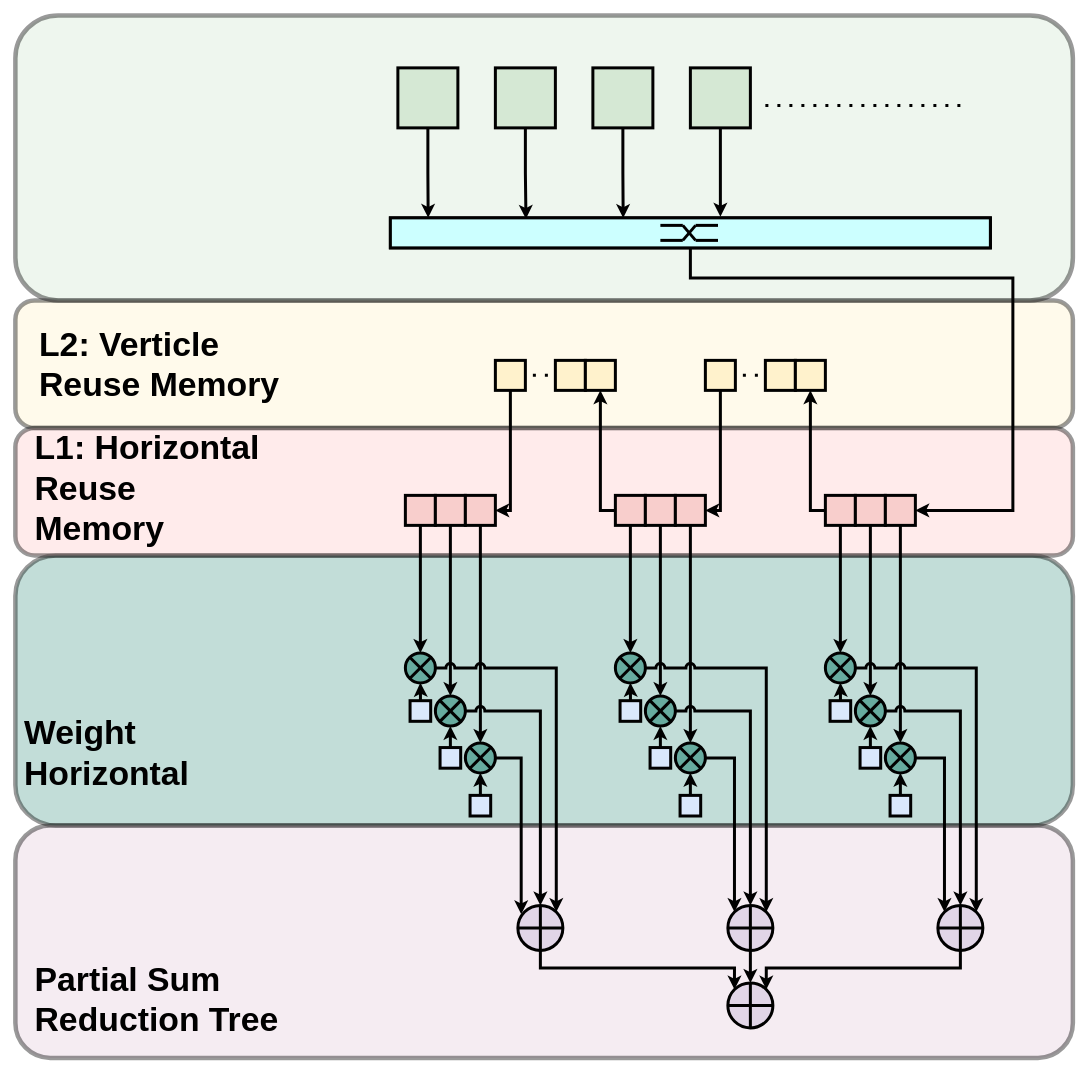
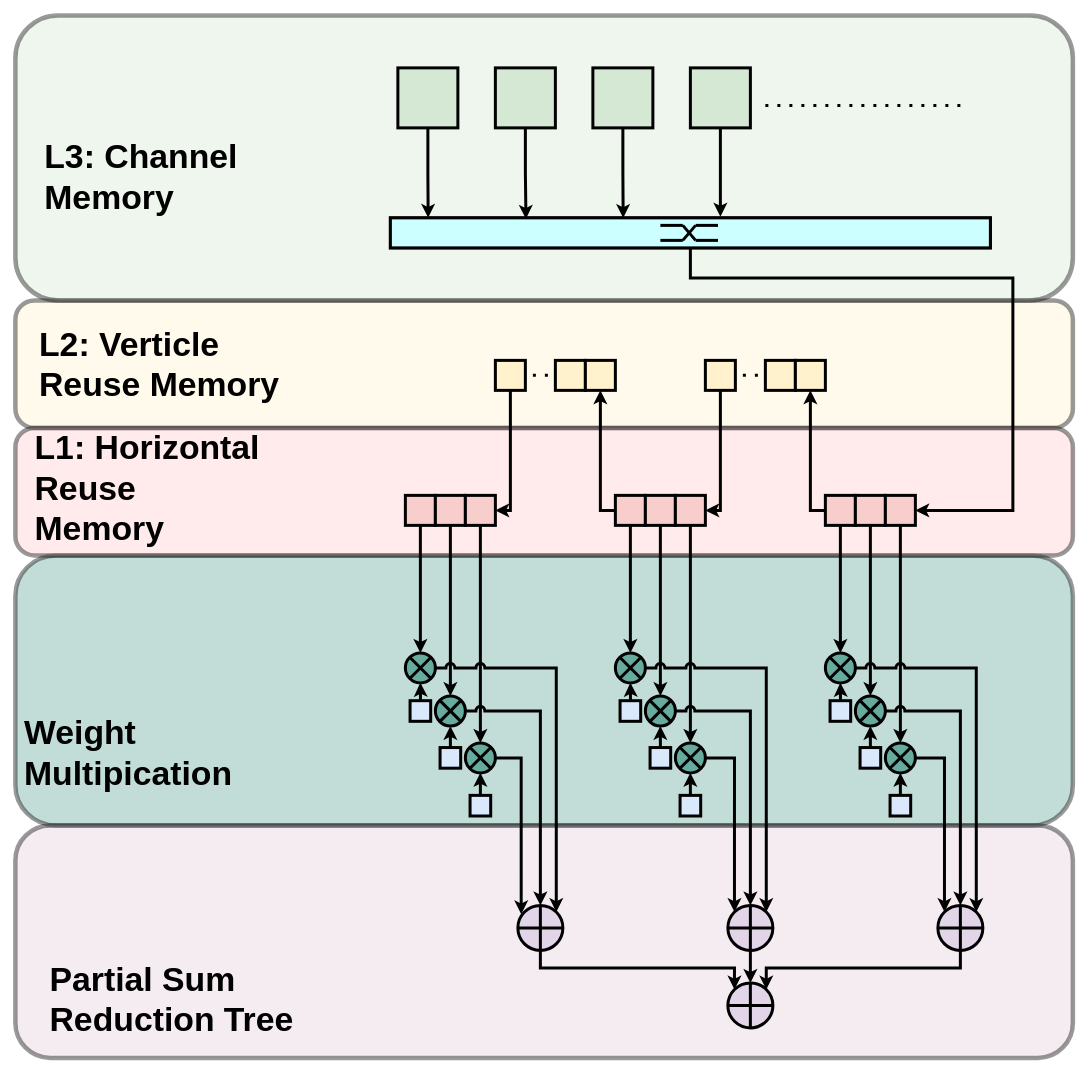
+ <mxCell id="125" value="L3: Channel Memory" style="text;html=1;strokeColor=none;fillColor=none;align=left;verticalAlign=middle;whiteSpace=wrap;rounded=0;glass=0;fontSize=45;fontStyle=1;strokeWidth=6;" parent="1" vertex="1"><mxGeometry x="56.89" y="140" width="270" height="190" as="geometry" /></mxCell>
- <mxCell id="128" value="Weight&amp;nbsp;&lt;br&gt;Horizontal" style="text;html=1;strokeColor=none;fillColor=none;align=left;verticalAlign=middle;whiteSpace=wrap;rounded=0;glass=0;fontSize=45;fontStyle=1;strokeWidth=6;" parent="1" vertex="1"><mxGeometry x="30" y="937.5" width="290" height="130" as="geometry" /></mxCell>
+ <mxCell id="128" value="Weight&amp;nbsp;&lt;br&gt;Multipication" style="text;html=1;strokeColor=none;fillColor=none;align=left;verticalAlign=middle;whiteSpace=wrap;rounded=0;glass=0;fontSize=45;fontStyle=1;strokeWidth=6;" parent="1" vertex="1"><mxGeometry x="30" y="937.5" width="290" height="130" as="geometry" /></mxCell>
- <mxCell id="129" value="Partial Sum Reduction Tree" style="text;html=1;strokeColor=none;fillColor=none;align=left;verticalAlign=middle;whiteSpace=wrap;rounded=0;glass=0;fontSize=45;fontStyle=1;strokeWidth=6;" parent="1" vertex="1"><mxGeometry x="43.76" y="1266.75" width="330" height="130" as="geometry" /></mxCell>
+ <mxCell id="129" value="Partial Sum Reduction Tree" style="text;html=1;strokeColor=none;fillColor=none;align=left;verticalAlign=middle;whiteSpace=wrap;rounded=0;glass=0;fontSize=45;fontStyle=1;strokeWidth=6;" parent="1" vertex="1"><mxGeometry x="63.76" y="1266.75" width="330" height="130" as="geometry" /></mxCell>
